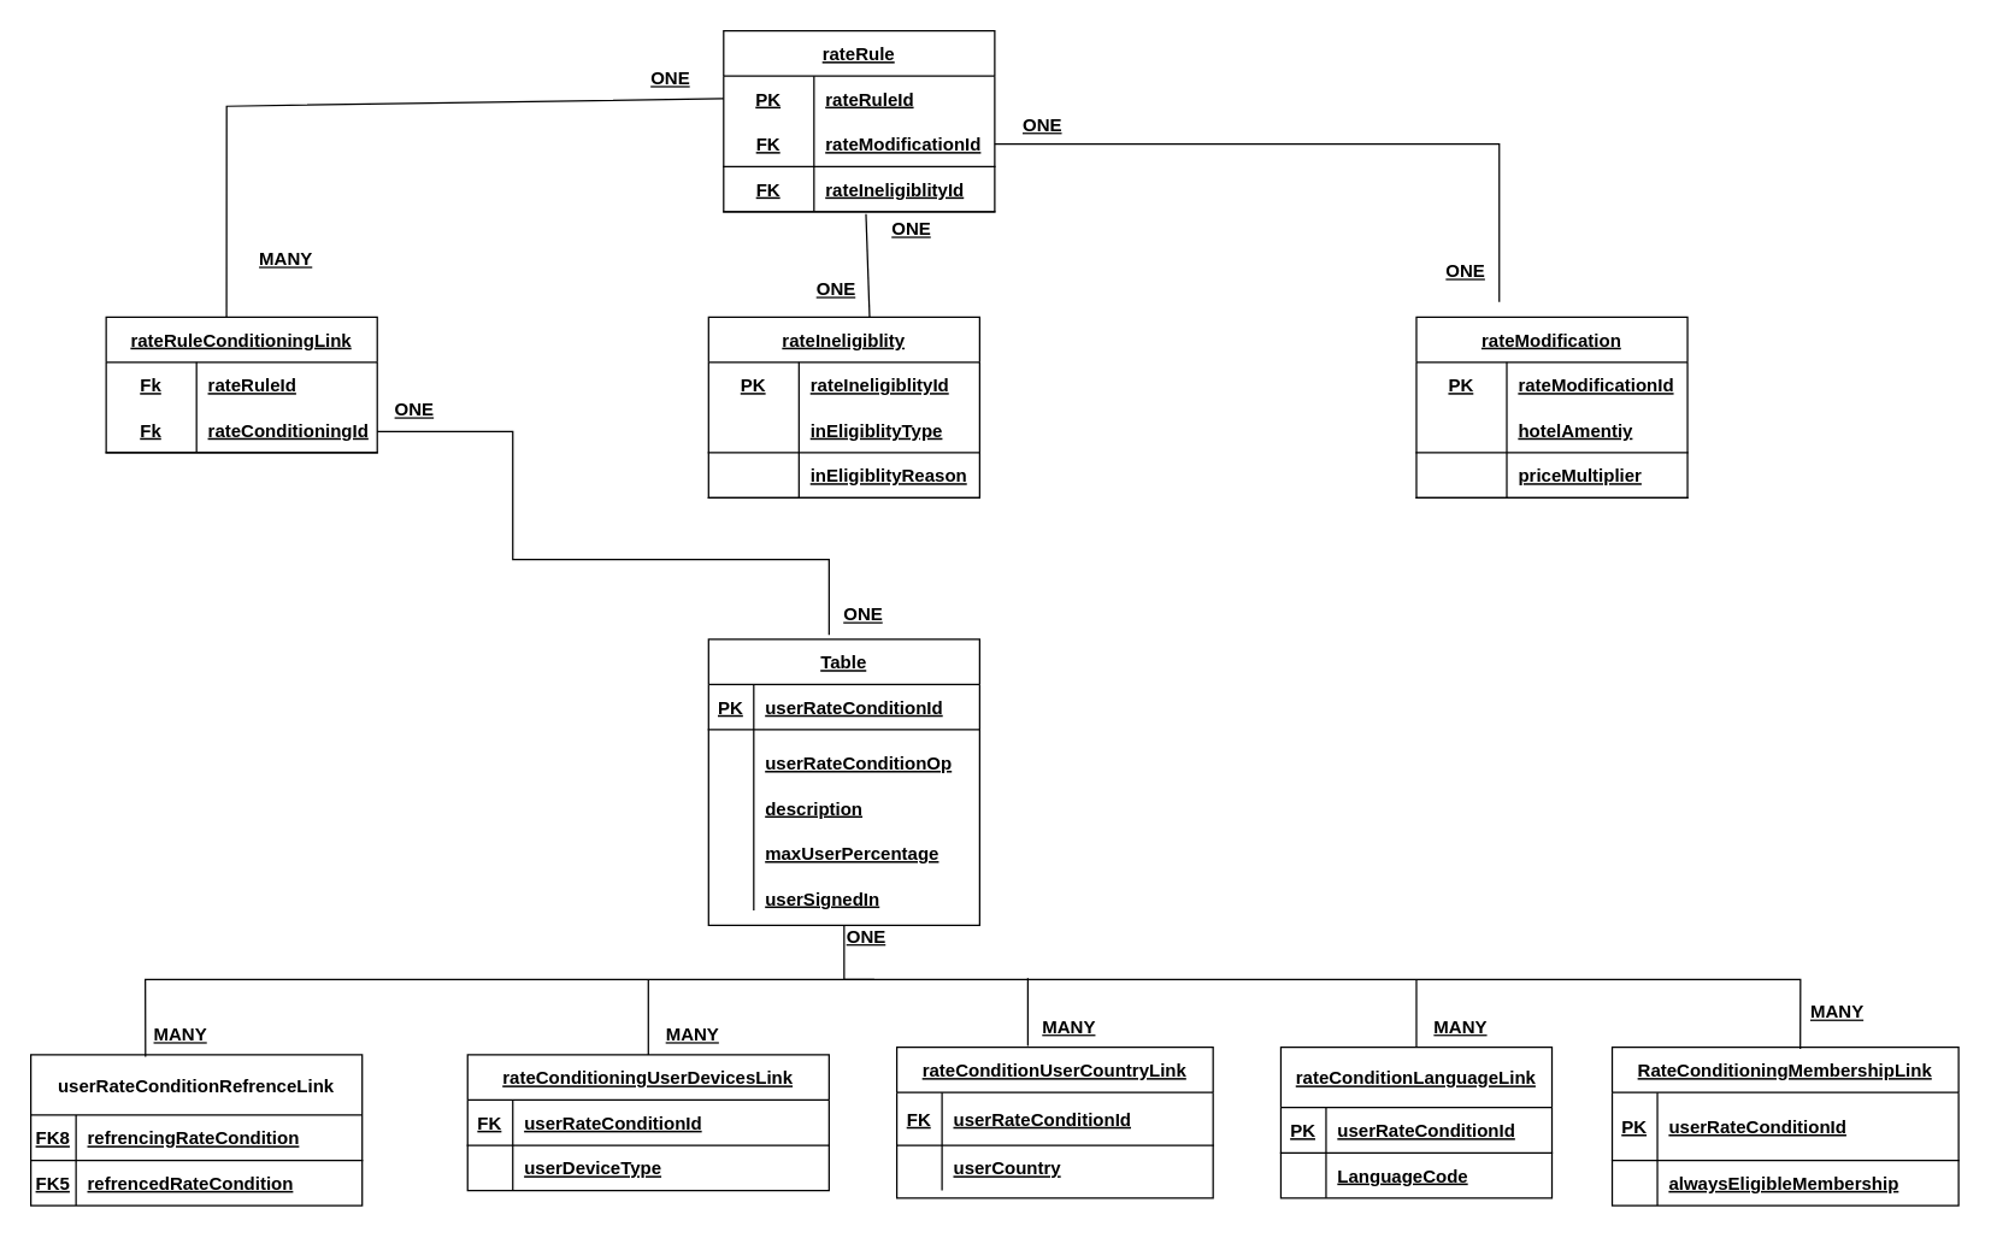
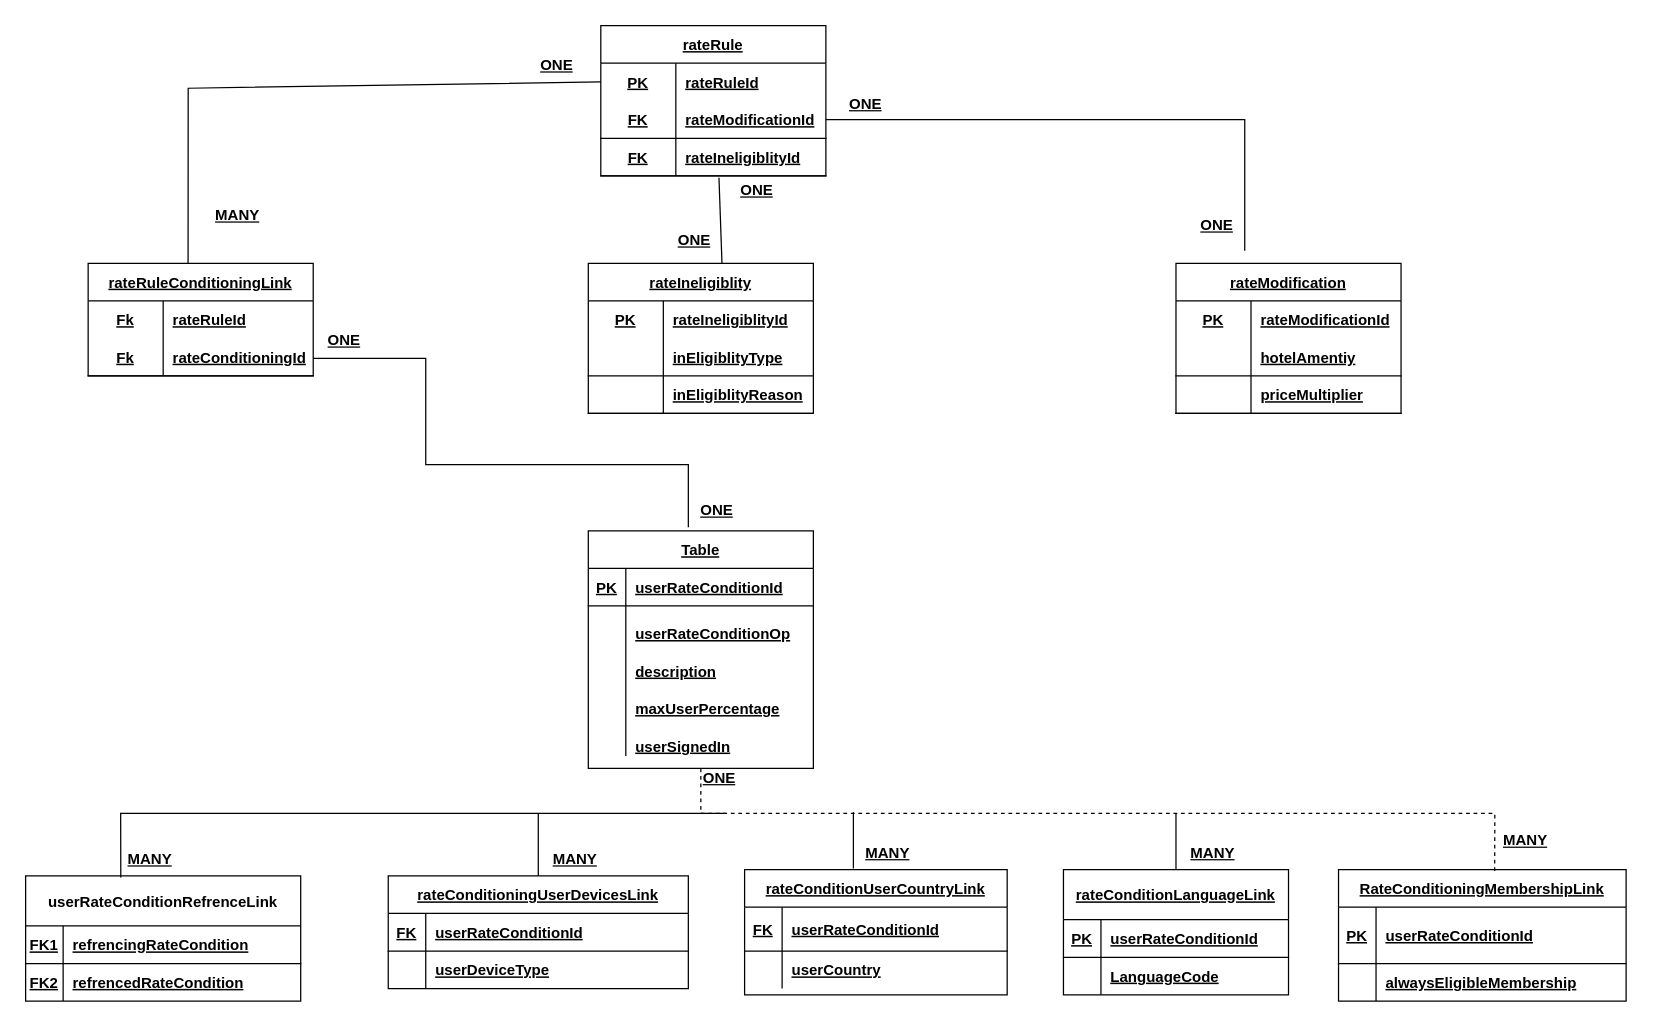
- <mxCell id="102" value="" style="endArrow=none;html=1;rounded=0;exitX=0.5;exitY=1;exitDx=0;exitDy=0;entryX=0.543;entryY=0.01;entryDx=0;entryDy=0;entryPerimeter=0;" edge="1" parent="1" source="50" target="95"><mxGeometry relative="1" as="geometry"><mxPoint x="750" y="620" as="sourcePoint" /><mxPoint x="910" y="620" as="targetPoint" /><Array as="points"><mxPoint x="560" y="650" /><mxPoint x="1195" y="650" /></Array></mxGeometry></mxCell>
+ <mxCell id="102" value="" style="endArrow=none;html=1;rounded=0;exitX=0.5;exitY=1;exitDx=0;exitDy=0;entryX=0.543;entryY=0.01;entryDx=0;entryDy=0;entryPerimeter=0;dashed=1;" edge="1" parent="1" source="50" target="95"><mxGeometry relative="1" as="geometry"><mxPoint x="750" y="620" as="sourcePoint" /><mxPoint x="910" y="620" as="targetPoint" /><Array as="points"><mxPoint x="560" y="650" /><mxPoint x="1195" y="650" /></Array></mxGeometry></mxCell>
- <mxCell id="69" value="FK8" style="shape=partialRectangle;connectable=0;fillColor=none;top=0;left=0;bottom=0;right=0;fontStyle=5;overflow=hidden;" vertex="1" parent="68"><mxGeometry width="30" height="30" as="geometry"><mxRectangle width="30" height="30" as="alternateBounds" /></mxGeometry></mxCell>
+ <mxCell id="69" value="FK1" style="shape=partialRectangle;connectable=0;fillColor=none;top=0;left=0;bottom=0;right=0;fontStyle=5;overflow=hidden;" vertex="1" parent="68"><mxGeometry width="30" height="30" as="geometry"><mxRectangle width="30" height="30" as="alternateBounds" /></mxGeometry></mxCell>
- <mxCell id="72" value="FK5" style="shape=partialRectangle;connectable=0;fillColor=none;top=0;left=0;bottom=0;right=0;editable=1;overflow=hidden;fontStyle=5" vertex="1" parent="71"><mxGeometry width="30" height="30" as="geometry"><mxRectangle width="30" height="30" as="alternateBounds" /></mxGeometry></mxCell>
+ <mxCell id="72" value="FK2" style="shape=partialRectangle;connectable=0;fillColor=none;top=0;left=0;bottom=0;right=0;editable=1;overflow=hidden;fontStyle=5" vertex="1" parent="71"><mxGeometry width="30" height="30" as="geometry"><mxRectangle width="30" height="30" as="alternateBounds" /></mxGeometry></mxCell>
